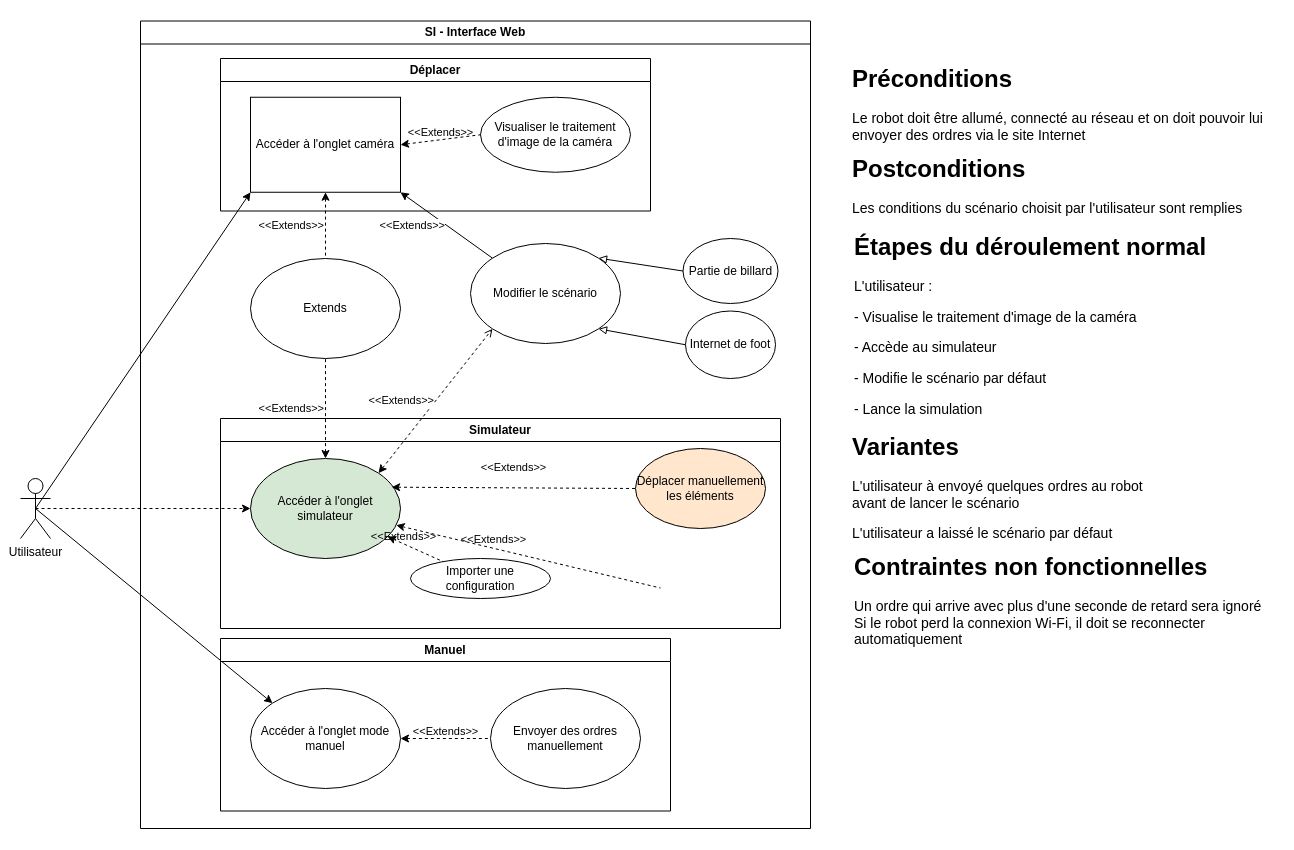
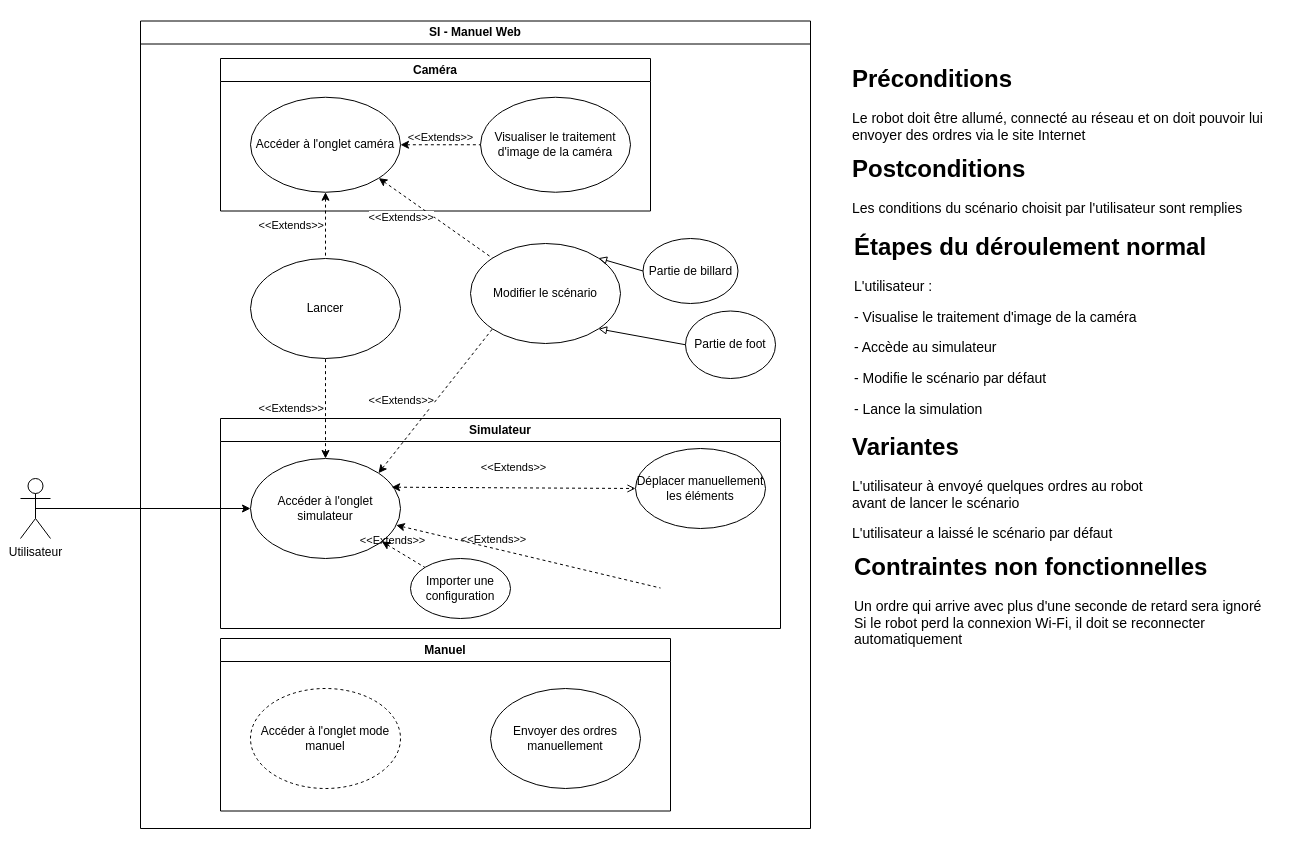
- <mxCell id="9" value="SI - Interface Web" style="swimlane;whiteSpace=wrap;html=1;" parent="1" vertex="1"><mxGeometry x="140" y="20.5" width="670" height="807.5" as="geometry" /></mxCell>
+ <mxCell id="9" value="SI - Manuel Web" style="swimlane;whiteSpace=wrap;html=1;" parent="1" vertex="1"><mxGeometry x="140" y="20.5" width="670" height="807.5" as="geometry" /></mxCell>
- <mxCell id="22" value="Déplacer" style="swimlane;whiteSpace=wrap;html=1;" parent="9" vertex="1"><mxGeometry x="80" y="37.5" width="430" height="152.5" as="geometry" /></mxCell>
+ <mxCell id="22" value="Caméra" style="swimlane;whiteSpace=wrap;html=1;" parent="9" vertex="1"><mxGeometry x="80" y="37.5" width="430" height="152.5" as="geometry" /></mxCell>
- <mxCell id="24" value="Visualiser le traitement d'image de la caméra" style="ellipse;whiteSpace=wrap;html=1;" parent="22" vertex="1"><mxGeometry x="260" y="38.75" width="150" height="75" as="geometry" /></mxCell>
+ <mxCell id="24" value="Visualiser le traitement d'image de la caméra" style="ellipse;whiteSpace=wrap;html=1;" parent="22" vertex="1"><mxGeometry x="260" y="38.75" width="150" height="95" as="geometry" /></mxCell>
- <mxCell id="23" value="Accéder à l'onglet caméra" style="whiteSpace=wrap;html=1;rounded=0;" parent="22" vertex="1"><mxGeometry x="30" y="38.75" width="150" height="95" as="geometry" /></mxCell>
+ <mxCell id="23" value="Accéder à l'onglet caméra" style="ellipse;whiteSpace=wrap;html=1;" parent="22" vertex="1"><mxGeometry x="30" y="38.75" width="150" height="95" as="geometry" /></mxCell>
- <mxCell id="35" value="&lt;div align=&quot;right&quot;&gt;&amp;lt;&amp;lt;Extends&amp;gt;&amp;gt;&lt;/div&gt;" style="rounded=0;orthogonalLoop=1;jettySize=auto;html=1;exitX=1;exitY=1;exitDx=0;exitDy=0;startArrow=classic;startFill=1;endArrow=none;endFill=0;dashed=0;entryX=0;entryY=0;entryDx=0;entryDy=0;align=right;" parent="9" source="23" target="28" edge="1"><mxGeometry relative="1" as="geometry"><mxPoint x="248" y="485" as="sourcePoint" /><mxPoint x="280" y="217.5" as="targetPoint" /></mxGeometry></mxCell>
+ <mxCell id="35" value="&lt;div align=&quot;right&quot;&gt;&amp;lt;&amp;lt;Extends&amp;gt;&amp;gt;&lt;/div&gt;" style="rounded=0;orthogonalLoop=1;jettySize=auto;html=1;exitX=1;exitY=1;exitDx=0;exitDy=0;startArrow=classic;startFill=1;endArrow=none;endFill=0;dashed=1;entryX=0;entryY=0;entryDx=0;entryDy=0;align=right;" parent="9" source="23" target="28" edge="1"><mxGeometry relative="1" as="geometry"><mxPoint x="248" y="485" as="sourcePoint" /><mxPoint x="280" y="217.5" as="targetPoint" /></mxGeometry></mxCell>
- <mxCell id="32" value="Partie de billard" style="ellipse;whiteSpace=wrap;html=1;" parent="9" vertex="1"><mxGeometry x="542.5" y="217.5" width="95" height="65" as="geometry" /></mxCell>
+ <mxCell id="32" value="Partie de billard" style="ellipse;whiteSpace=wrap;html=1;" parent="9" vertex="1"><mxGeometry x="502.5" y="217.5" width="95" height="65" as="geometry" /></mxCell>
- <mxCell id="26" value="Extends" style="ellipse;whiteSpace=wrap;html=1;" parent="9" vertex="1"><mxGeometry x="110" y="237.5" width="150" height="100" as="geometry" /></mxCell>
+ <mxCell id="26" value="Lancer" style="ellipse;whiteSpace=wrap;html=1;" parent="9" vertex="1"><mxGeometry x="110" y="237.5" width="150" height="100" as="geometry" /></mxCell>
- <mxCell id="29" value="&amp;lt;&amp;lt;Extends&amp;gt;&amp;gt;" style="rounded=0;orthogonalLoop=1;jettySize=auto;html=1;exitX=1;exitY=0;exitDx=0;exitDy=0;entryX=0;entryY=1;entryDx=0;entryDy=0;startArrow=classic;startFill=1;endArrow=open;endFill=0;dashed=1;align=right;textShadow=0;" parent="9" source="16" target="28" edge="1"><mxGeometry relative="1" as="geometry"><mxPoint x="380" y="277.5" as="sourcePoint" /></mxGeometry></mxCell>
+ <mxCell id="29" value="&amp;lt;&amp;lt;Extends&amp;gt;&amp;gt;" style="rounded=0;orthogonalLoop=1;jettySize=auto;html=1;exitX=1;exitY=0;exitDx=0;exitDy=0;entryX=0;entryY=1;entryDx=0;entryDy=0;startArrow=classic;startFill=1;endArrow=none;endFill=0;dashed=1;align=right;textShadow=0;" parent="9" source="16" target="28" edge="1"><mxGeometry relative="1" as="geometry"><mxPoint x="380" y="277.5" as="sourcePoint" /></mxGeometry></mxCell>
- <mxCell id="33" value="Internet de foot" style="ellipse;whiteSpace=wrap;html=1;" parent="9" vertex="1"><mxGeometry x="545" y="290" width="90" height="67.5" as="geometry" /></mxCell>
+ <mxCell id="33" value="Partie de foot" style="ellipse;whiteSpace=wrap;html=1;" parent="9" vertex="1"><mxGeometry x="545" y="290" width="90" height="67.5" as="geometry" /></mxCell>
- <mxCell id="3" style="rounded=0;orthogonalLoop=1;jettySize=auto;html=1;exitX=0.5;exitY=0.5;exitDx=0;exitDy=0;exitPerimeter=0;entryX=0;entryY=1;entryDx=0;entryDy=0;" parent="1" source="5" target="23" edge="1"><mxGeometry relative="1" as="geometry" /></mxCell>
- <mxCell id="18" value="&lt;div&gt;&amp;lt;&amp;lt;Extends&amp;gt;&amp;gt;&lt;/div&gt;&lt;div&gt;&lt;br&gt;&lt;/div&gt;&lt;div&gt;&lt;br&gt;&lt;/div&gt;&lt;div&gt;&lt;br&gt;&lt;/div&gt;" style="rounded=0;orthogonalLoop=1;jettySize=auto;html=1;exitX=0.941;exitY=0.287;exitDx=0;exitDy=0;startArrow=classic;startFill=1;endArrow=none;endFill=0;dashed=1;entryX=0;entryY=0.5;entryDx=0;entryDy=0;align=center;labelBackgroundColor=none;exitPerimeter=0;" parent="14" source="16" target="17" edge="1"><mxGeometry relative="1" as="geometry"><mxPoint x="190" y="310" as="sourcePoint" /><mxPoint x="280" y="310" as="targetPoint" /></mxGeometry></mxCell>
+ <mxCell id="18" value="&lt;div&gt;&amp;lt;&amp;lt;Extends&amp;gt;&amp;gt;&lt;/div&gt;&lt;div&gt;&lt;br&gt;&lt;/div&gt;&lt;div&gt;&lt;br&gt;&lt;/div&gt;&lt;div&gt;&lt;br&gt;&lt;/div&gt;" style="rounded=0;orthogonalLoop=1;jettySize=auto;html=1;exitX=0.941;exitY=0.287;exitDx=0;exitDy=0;startArrow=classic;startFill=1;endArrow=open;endFill=0;dashed=1;entryX=0;entryY=0.5;entryDx=0;entryDy=0;align=center;labelBackgroundColor=none;exitPerimeter=0;" parent="14" source="16" target="17" edge="1"><mxGeometry relative="1" as="geometry"><mxPoint x="190" y="310" as="sourcePoint" /><mxPoint x="280" y="310" as="targetPoint" /></mxGeometry></mxCell>
- <mxCell id="17" value="Déplacer manuellement les éléments" style="ellipse;whiteSpace=wrap;html=1;fillColor=#ffe6cc;" parent="14" vertex="1"><mxGeometry x="415" y="30" width="130" height="80" as="geometry" /></mxCell>
+ <mxCell id="17" value="Déplacer manuellement les éléments" style="ellipse;whiteSpace=wrap;html=1;" parent="14" vertex="1"><mxGeometry x="415" y="30" width="130" height="80" as="geometry" /></mxCell>
- <mxCell id="4" style="rounded=0;orthogonalLoop=1;jettySize=auto;html=1;exitX=0.5;exitY=0.5;exitDx=0;exitDy=0;exitPerimeter=0;entryX=0;entryY=0.5;entryDx=0;entryDy=0;dashed=1;" parent="1" source="5" target="16" edge="1"><mxGeometry relative="1" as="geometry" /></mxCell>
+ <mxCell id="4" style="rounded=0;orthogonalLoop=1;jettySize=auto;html=1;exitX=0.5;exitY=0.5;exitDx=0;exitDy=0;exitPerimeter=0;entryX=0;entryY=0.5;entryDx=0;entryDy=0;" parent="1" source="5" target="16" edge="1"><mxGeometry relative="1" as="geometry" /></mxCell>
- <mxCell id="16" value="Accéder à l'onglet simulateur" style="ellipse;whiteSpace=wrap;html=1;fillColor=#d5e8d4;" parent="14" vertex="1"><mxGeometry x="30" y="40" width="150" height="100" as="geometry" /></mxCell>
+ <mxCell id="16" value="Accéder à l'onglet simulateur" style="ellipse;whiteSpace=wrap;html=1;" parent="14" vertex="1"><mxGeometry x="30" y="40" width="150" height="100" as="geometry" /></mxCell>
- <mxCell id="20" value="Importer une configuration" style="ellipse;whiteSpace=wrap;html=1;" vertex="1" parent="14"><mxGeometry x="190" y="140" width="140" height="40" as="geometry" /></mxCell>
+ <mxCell id="20" value="Importer une configuration" style="ellipse;whiteSpace=wrap;html=1;" vertex="1" parent="14"><mxGeometry x="190" y="140" width="100" height="60" as="geometry" /></mxCell>
- <mxCell id="2" style="rounded=0;orthogonalLoop=1;jettySize=auto;html=1;exitX=0.5;exitY=0.5;exitDx=0;exitDy=0;exitPerimeter=0;entryX=0;entryY=0;entryDx=0;entryDy=0;" parent="1" source="5" target="11" edge="1"><mxGeometry relative="1" as="geometry"><mxPoint x="250" y="218" as="targetPoint" /></mxGeometry></mxCell>
- <mxCell id="11" value="Accéder à l'onglet mode manuel" style="ellipse;whiteSpace=wrap;html=1;" parent="10" vertex="1"><mxGeometry x="30" y="50" width="150" height="100" as="geometry" /></mxCell>
+ <mxCell id="11" value="Accéder à l'onglet mode manuel" style="ellipse;whiteSpace=wrap;html=1;dashed=1;" parent="10" vertex="1"><mxGeometry x="30" y="50" width="150" height="100" as="geometry" /></mxCell>
- <mxCell id="13" value="&lt;div&gt;&amp;lt;&amp;lt;Extends&amp;gt;&amp;gt;&lt;/div&gt;&lt;div&gt;&lt;br&gt;&lt;/div&gt;" style="rounded=0;orthogonalLoop=1;jettySize=auto;html=1;exitX=1;exitY=0.5;exitDx=0;exitDy=0;startArrow=classic;startFill=1;endArrow=none;endFill=0;dashed=1;entryX=0;entryY=0.5;entryDx=0;entryDy=0;align=center;labelBackgroundColor=none;" parent="10" source="11" target="12" edge="1"><mxGeometry relative="1" as="geometry"><mxPoint x="190" y="-464" as="sourcePoint" /><mxPoint x="270" y="-464" as="targetPoint" /></mxGeometry></mxCell>
